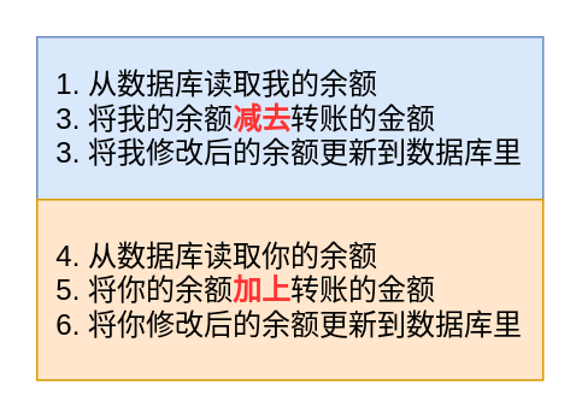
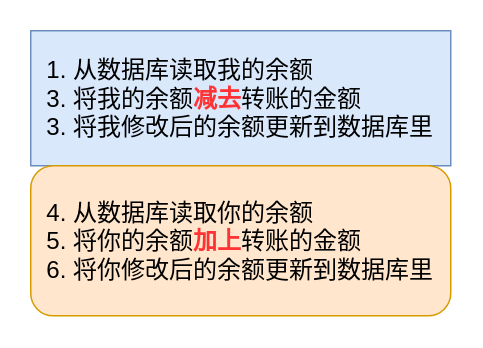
- <mxCell id="3" value="&amp;nbsp; 4. 从数据库读取你的余额&lt;br style=&quot;font-size: 16px&quot;&gt;&amp;nbsp; 5. 将你的余额&lt;b&gt;&lt;font color=&quot;#ff3333&quot;&gt;加上&lt;/font&gt;&lt;/b&gt;转账的金额&lt;br style=&quot;font-size: 16px&quot;&gt;&amp;nbsp; 6. 将你修改后的余额更新到数据库里" style="rounded=0;whiteSpace=wrap;html=1;align=left;fillColor=#ffe6cc;strokeColor=#d79b00;fontSize=16;" vertex="1" parent="1"><mxGeometry x="20" y="110" width="280" height="100" as="geometry" /></mxCell>
+ <mxCell id="3" value="&amp;nbsp; 4. 从数据库读取你的余额&lt;br style=&quot;font-size: 16px&quot;&gt;&amp;nbsp; 5. 将你的余额&lt;b&gt;&lt;font color=&quot;#ff3333&quot;&gt;加上&lt;/font&gt;&lt;/b&gt;转账的金额&lt;br style=&quot;font-size: 16px&quot;&gt;&amp;nbsp; 6. 将你修改后的余额更新到数据库里" style="whiteSpace=wrap;html=1;align=left;fillColor=#ffe6cc;strokeColor=#d79b00;fontSize=16;rounded=1;" vertex="1" parent="1"><mxGeometry x="20" y="110" width="280" height="100" as="geometry" /></mxCell>
